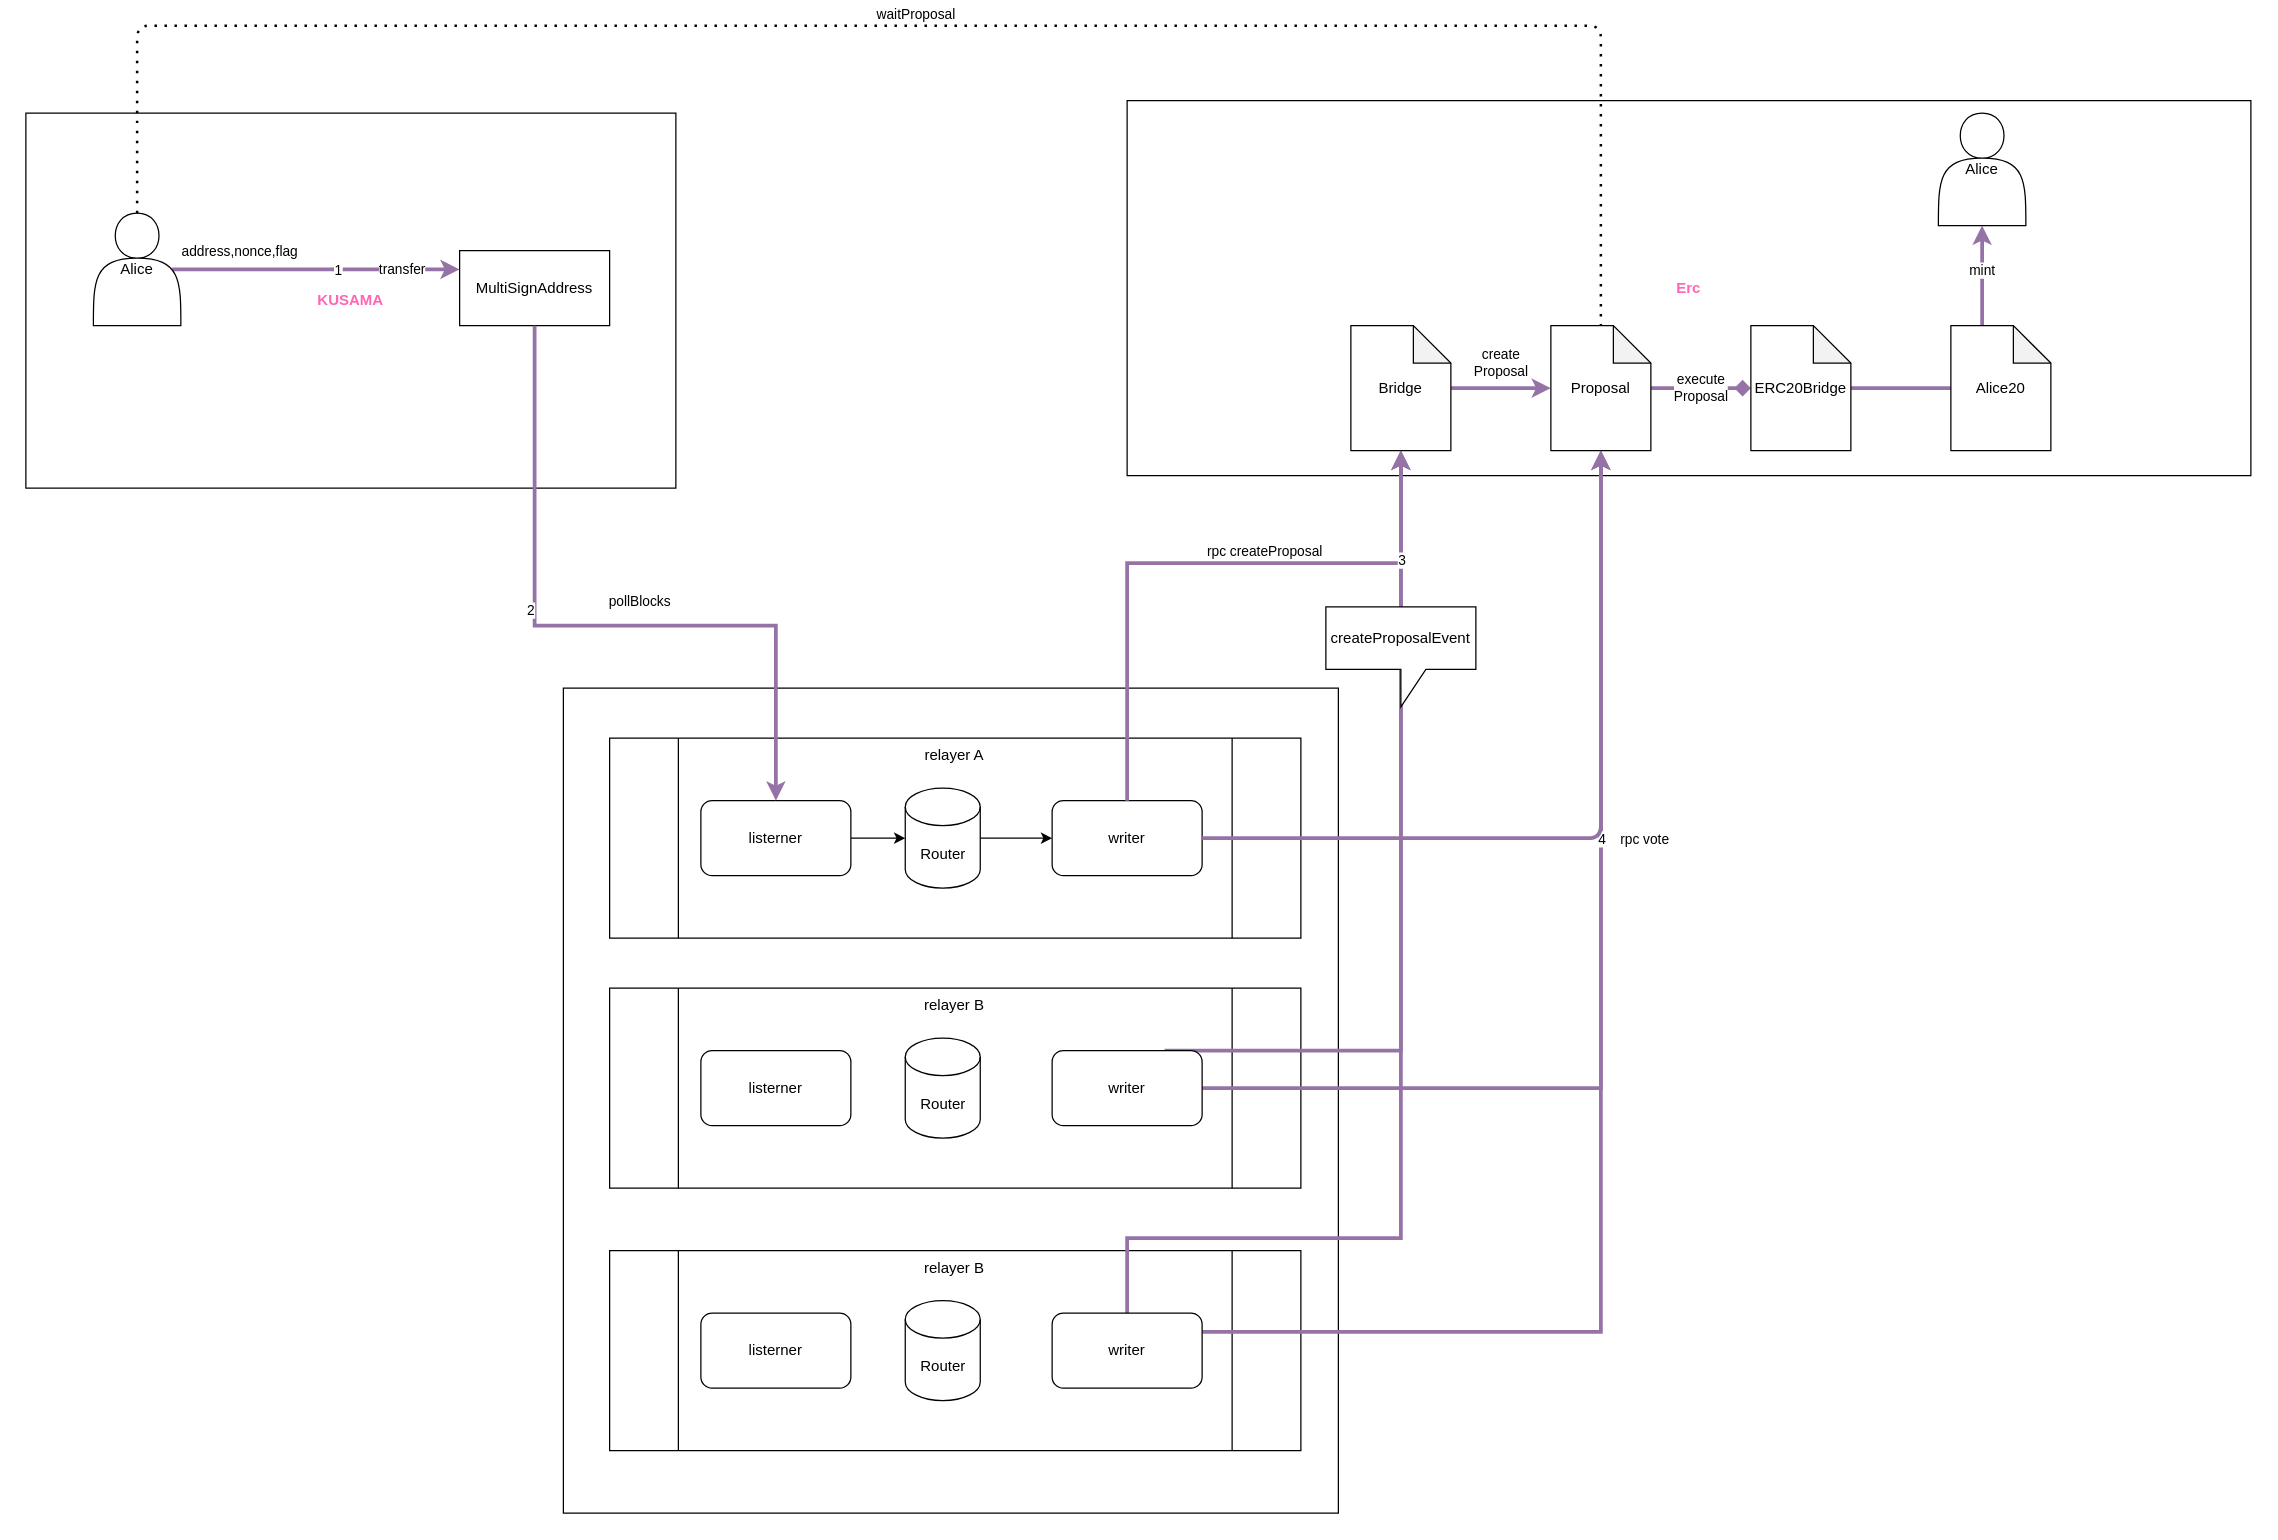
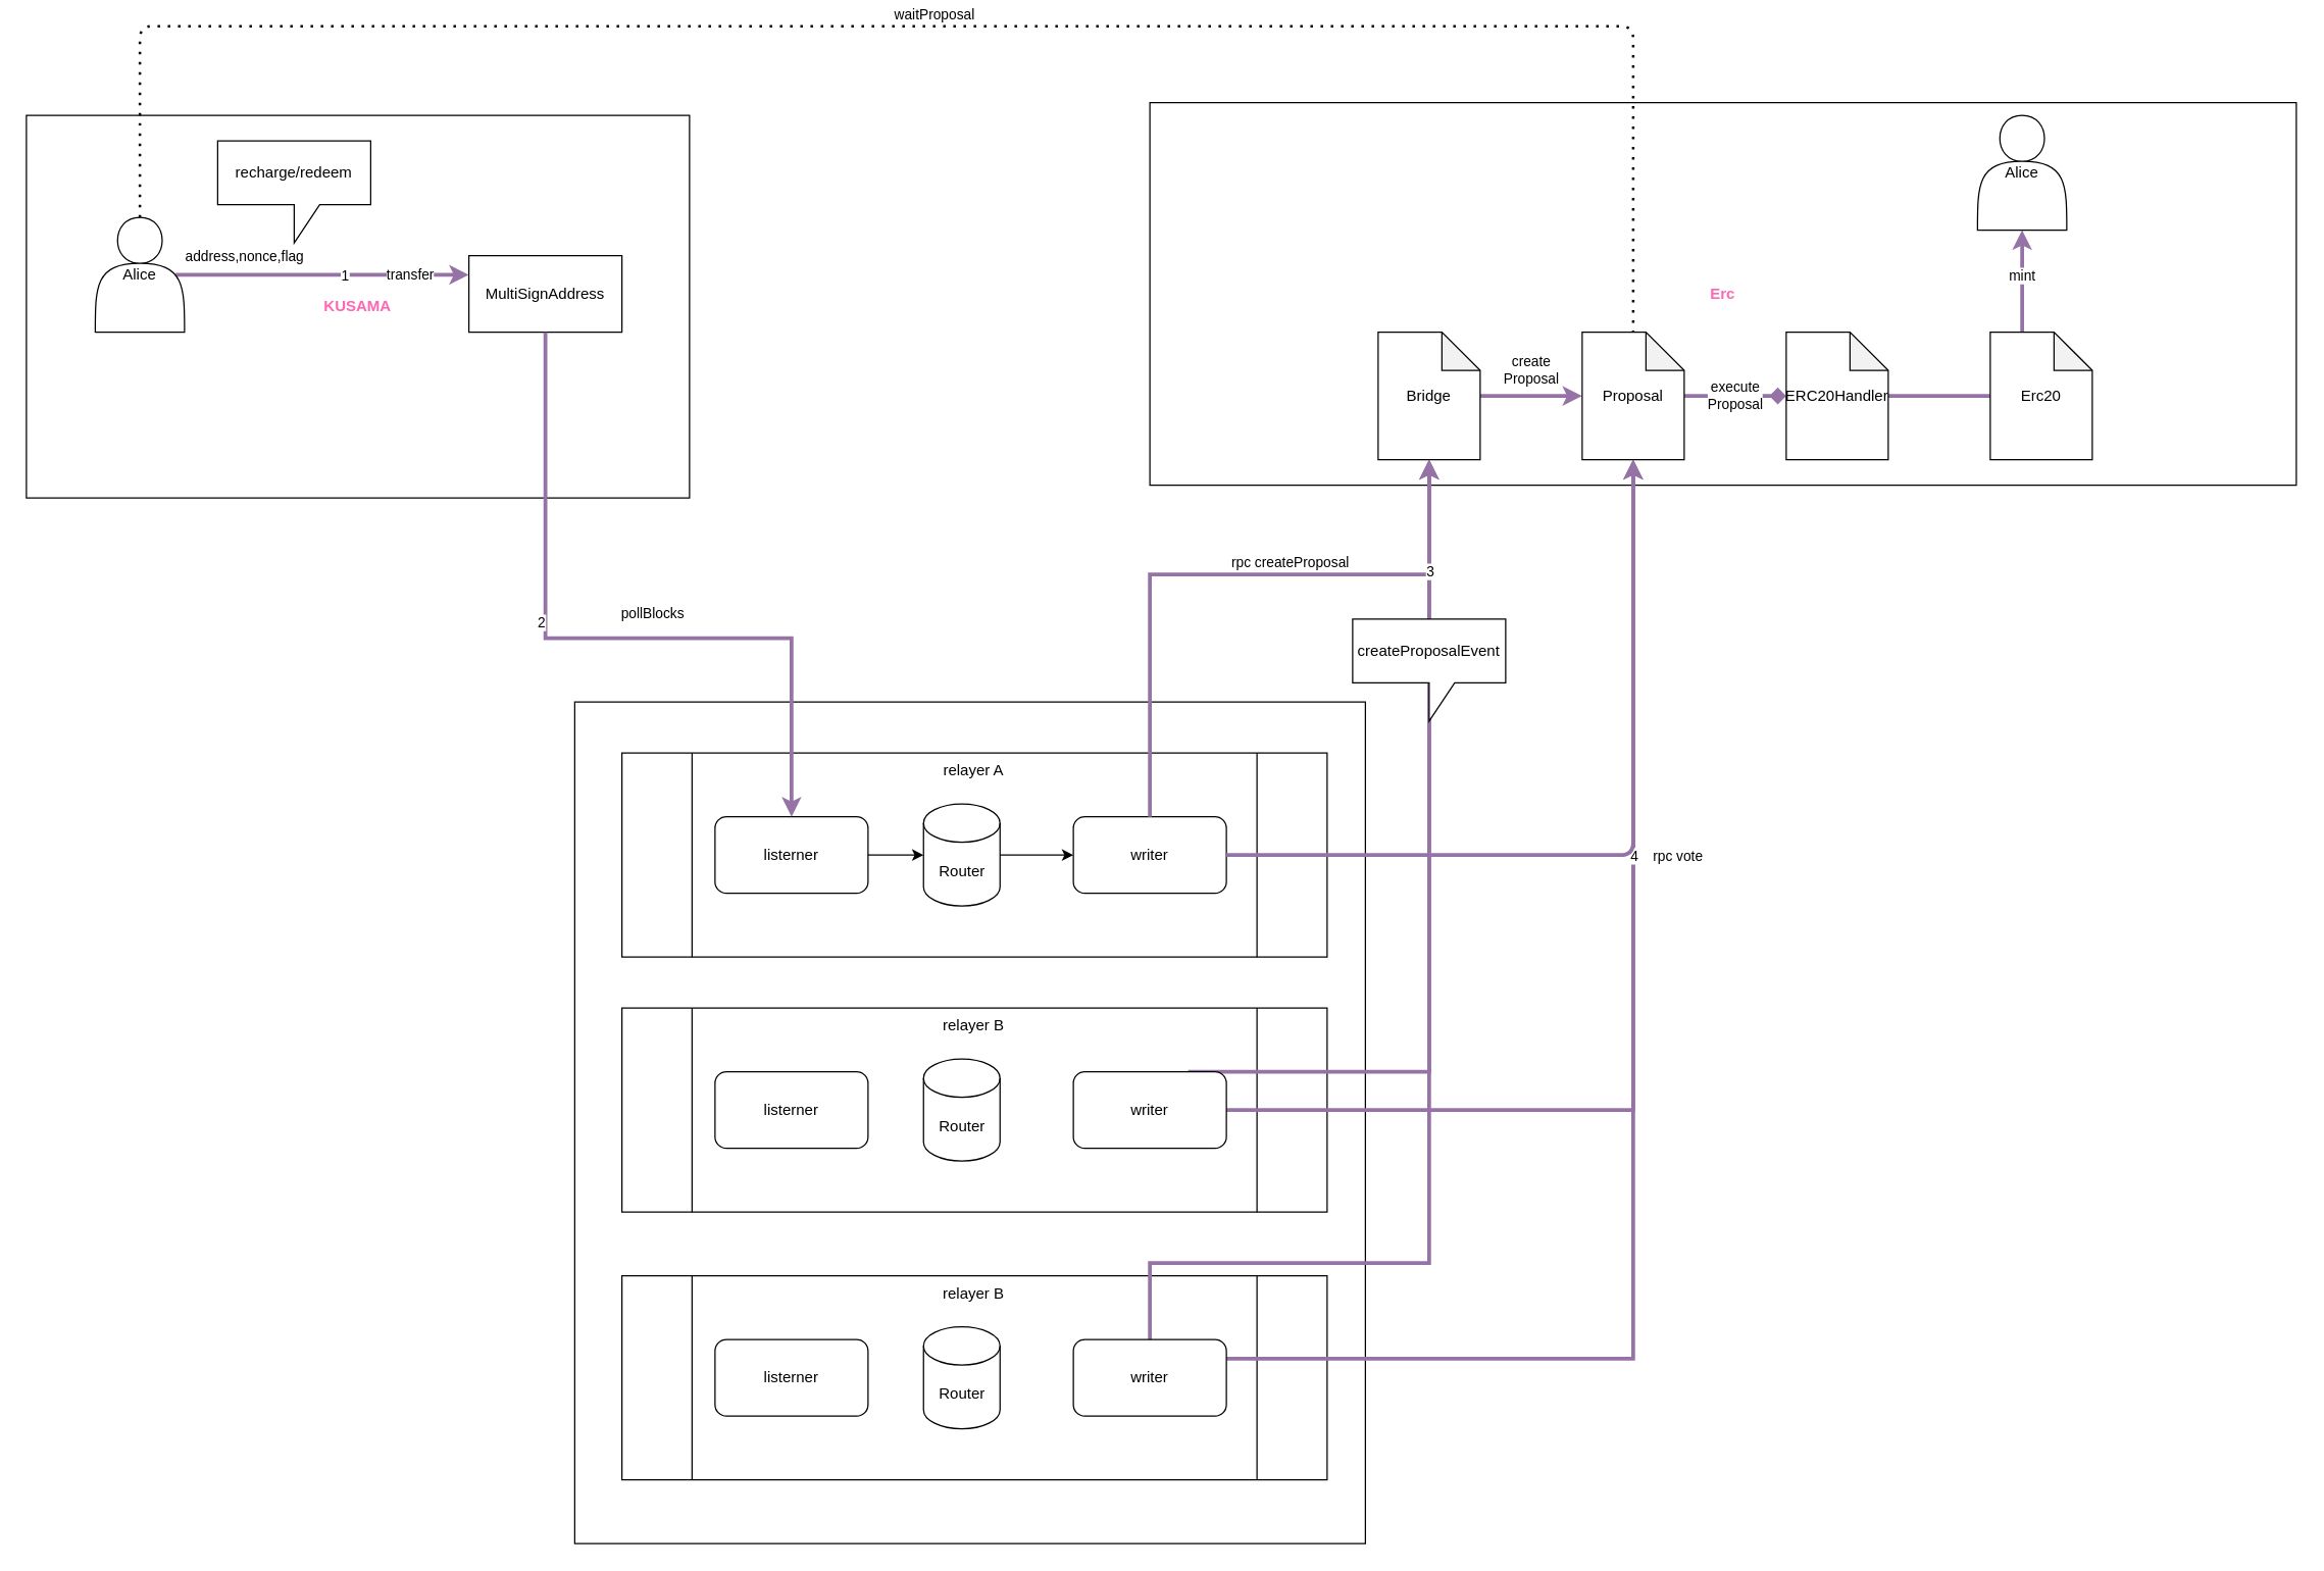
+ <mxCell id="49" value="recharge/redeem" style="shape=callout;whiteSpace=wrap;html=1;perimeter=calloutPerimeter;align=center;" vertex="1" parent="1"><mxGeometry x="170" y="110" width="120" height="80" as="geometry" /></mxCell>
- <mxCell id="45" value="ERC20Bridge" style="shape=note;whiteSpace=wrap;html=1;backgroundOutline=1;darkOpacity=0.05;align=center;" vertex="1" parent="1"><mxGeometry x="1400" y="260" width="80" height="100" as="geometry" /></mxCell>
+ <mxCell id="45" value="ERC20Handler" style="shape=note;whiteSpace=wrap;html=1;backgroundOutline=1;darkOpacity=0.05;align=center;" vertex="1" parent="1"><mxGeometry x="1400" y="260" width="80" height="100" as="geometry" /></mxCell>
- <mxCell id="46" value="Alice20" style="shape=note;whiteSpace=wrap;html=1;backgroundOutline=1;darkOpacity=0.05;align=center;" vertex="1" parent="1"><mxGeometry x="1560" y="260" width="80" height="100" as="geometry" /></mxCell>
+ <mxCell id="46" value="Erc20" style="shape=note;whiteSpace=wrap;html=1;backgroundOutline=1;darkOpacity=0.05;align=center;" vertex="1" parent="1"><mxGeometry x="1560" y="260" width="80" height="100" as="geometry" /></mxCell>
